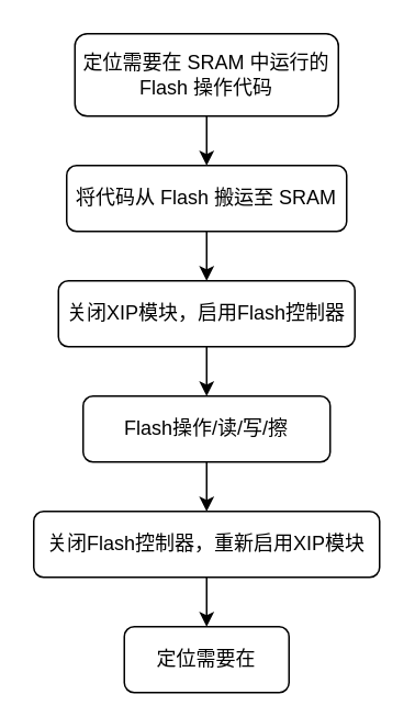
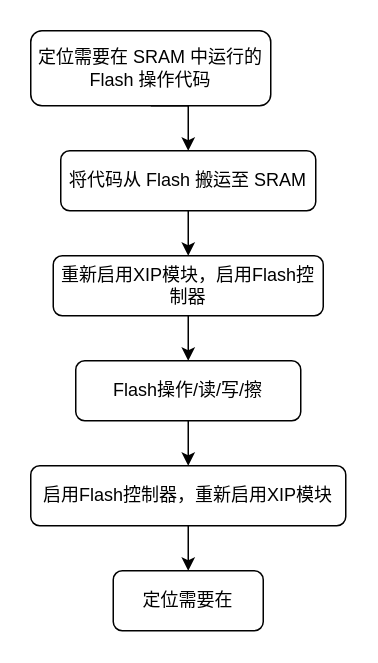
- <mxCell id="3" value="定位需要在 SRAM 中运行的 Flash 操作代码" style="rounded=1;whiteSpace=wrap;html=1;" vertex="1" parent="1"><mxGeometry x="45" y="20" width="160" height="50" as="geometry" /></mxCell>
+ <mxCell id="3" value="定位需要在 SRAM 中运行的 Flash 操作代码" style="rounded=1;whiteSpace=wrap;html=1;" vertex="1" parent="1"><mxGeometry x="20" y="20" width="160" height="50" as="geometry" /></mxCell>
- <mxCell id="7" value="关闭XIP模块，启用Flash控制器" style="rounded=1;whiteSpace=wrap;html=1;" vertex="1" parent="1"><mxGeometry x="35" y="170" width="180" height="40" as="geometry" /></mxCell>
+ <mxCell id="7" value="重新启用XIP模块，启用Flash控制器" style="rounded=1;whiteSpace=wrap;html=1;" vertex="1" parent="1"><mxGeometry x="35" y="170" width="180" height="40" as="geometry" /></mxCell>
- <mxCell id="9" value="关闭Flash控制器，重新启用XIP模块" style="rounded=1;whiteSpace=wrap;html=1;" vertex="1" parent="1"><mxGeometry x="20" y="310" width="210" height="40" as="geometry" /></mxCell>
+ <mxCell id="9" value="启用Flash控制器，重新启用XIP模块" style="rounded=1;whiteSpace=wrap;html=1;" vertex="1" parent="1"><mxGeometry x="20" y="310" width="210" height="40" as="geometry" /></mxCell>
